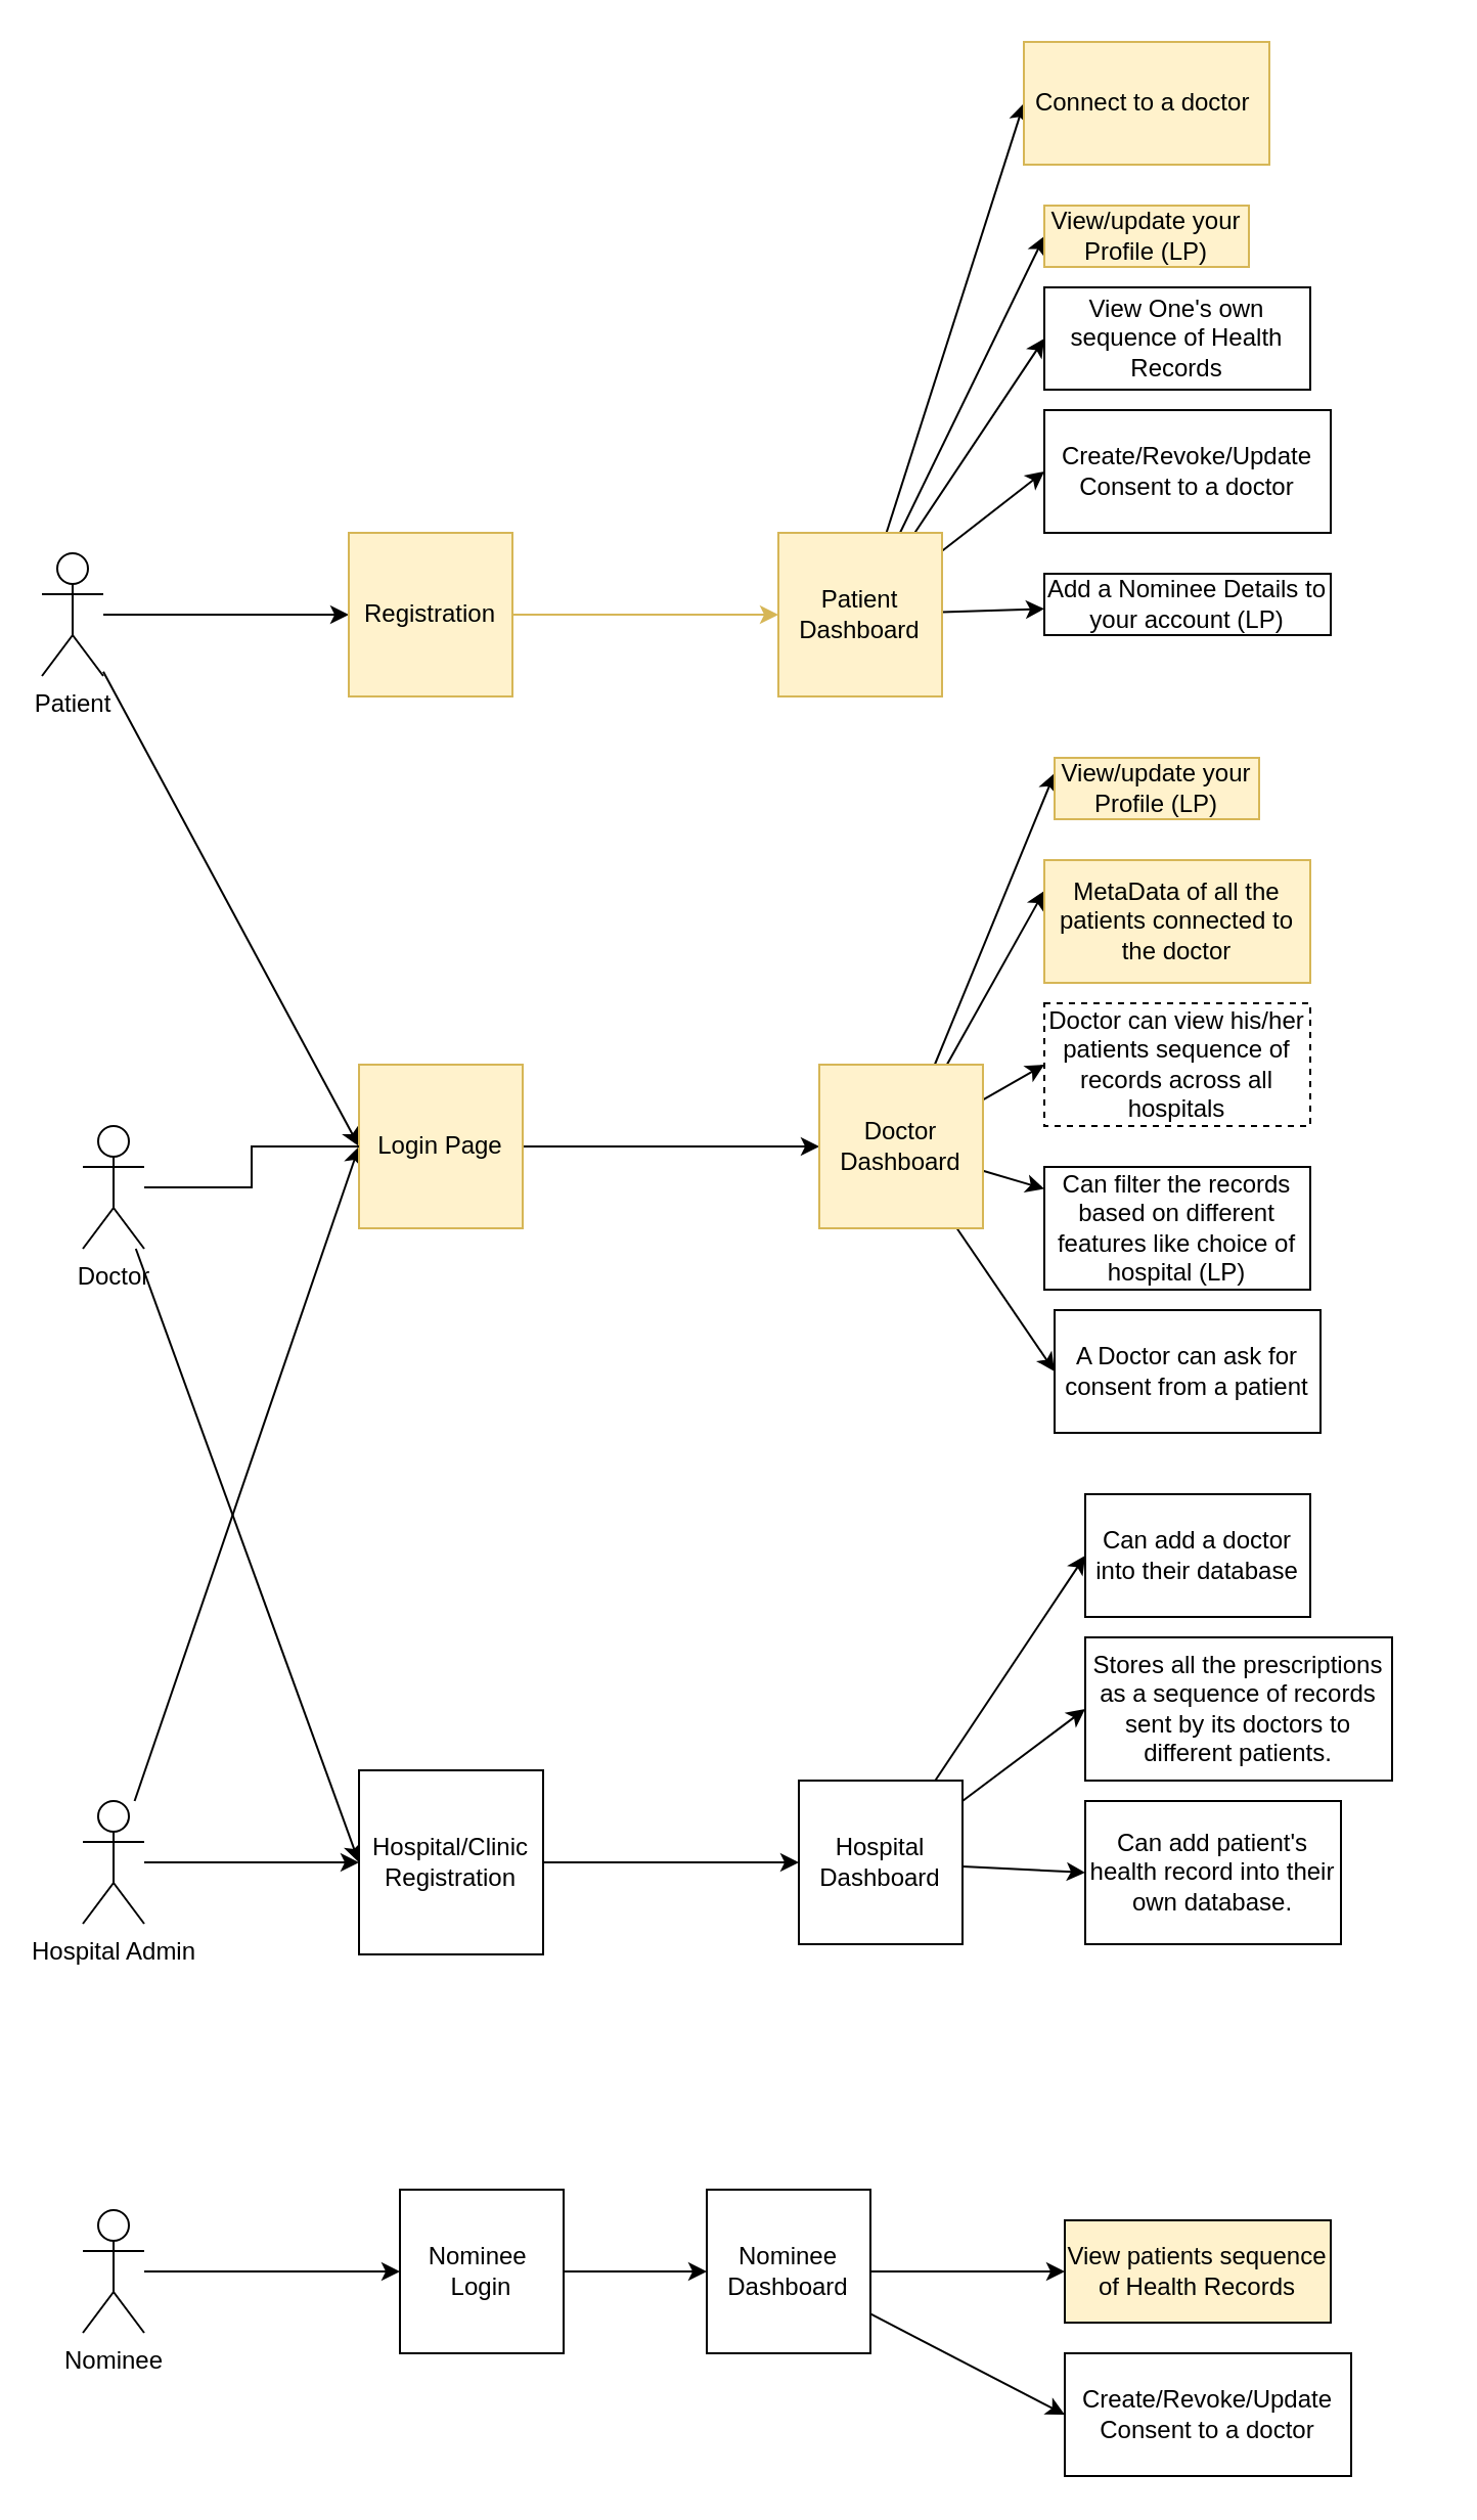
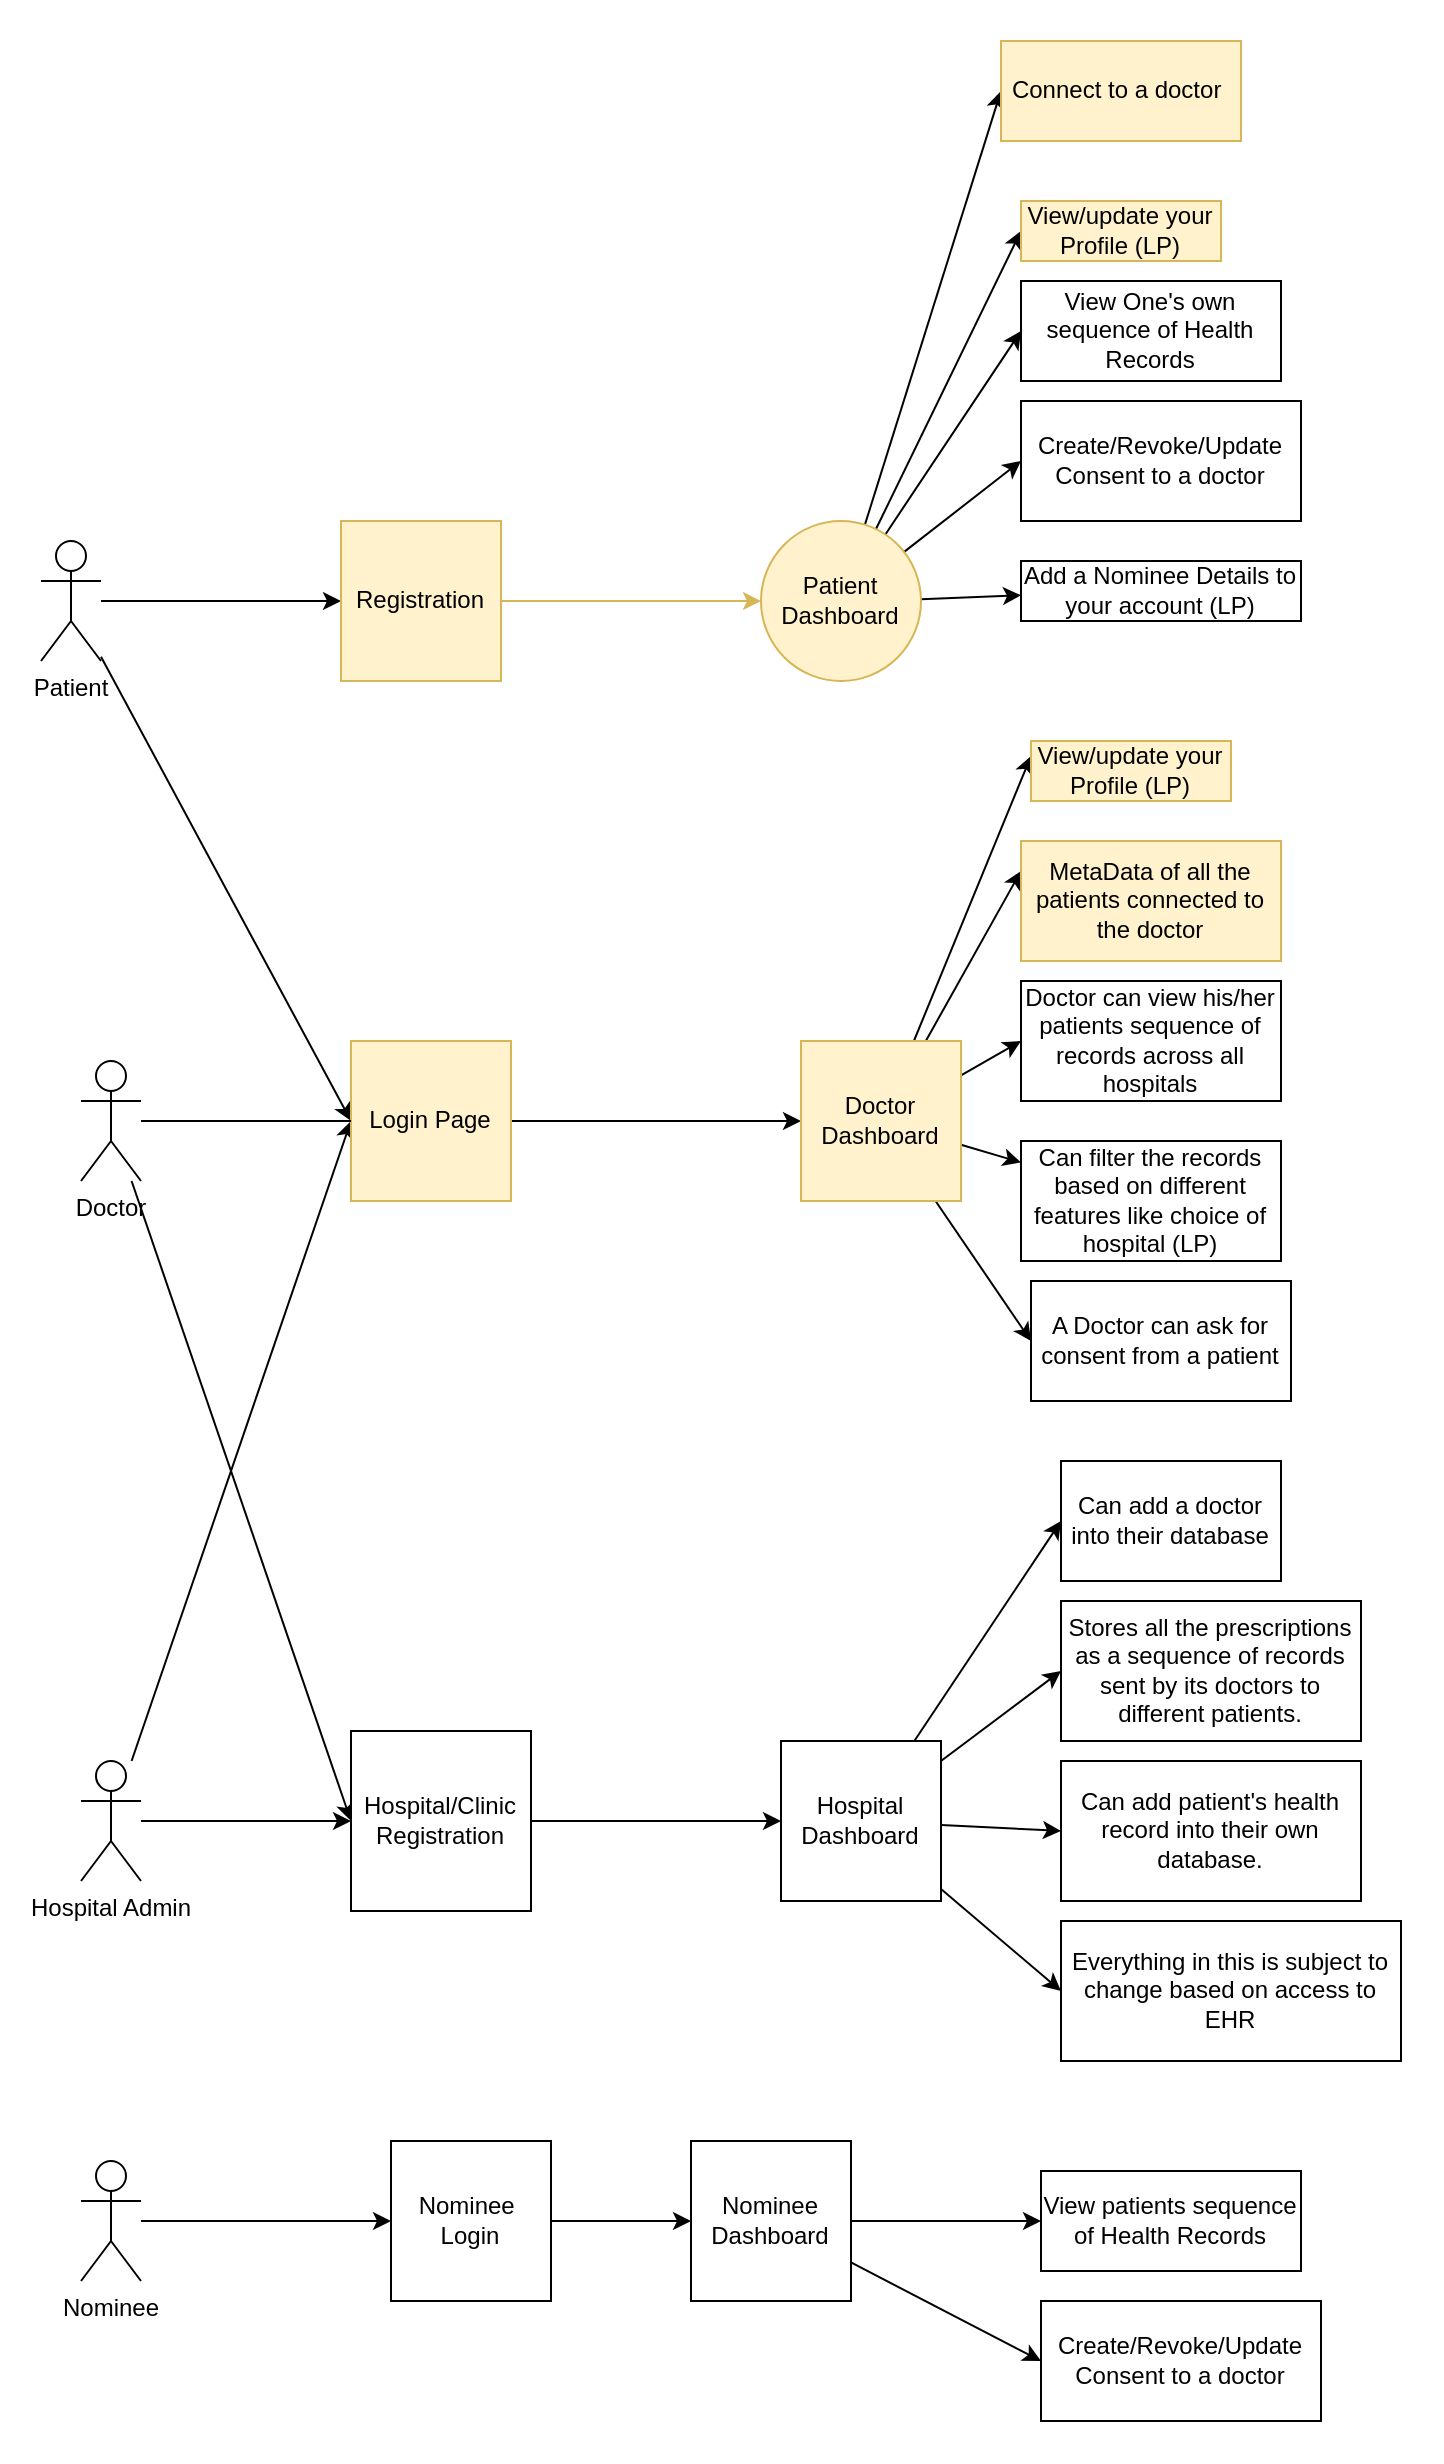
- <mxCell id="57" value="Connect to a doctor&amp;nbsp;" style="rounded=0;whiteSpace=wrap;html=1;fillColor=#fff2cc;strokeColor=#d6b656;" vertex="1" parent="1"><mxGeometry x="500" y="20" width="120" height="60" as="geometry" /></mxCell>
+ <mxCell id="57" value="Connect to a doctor&amp;nbsp;" style="rounded=0;whiteSpace=wrap;html=1;fillColor=#fff2cc;strokeColor=#d6b656;" vertex="1" parent="1"><mxGeometry x="500" y="20" width="120" height="50" as="geometry" /></mxCell>
- <mxCell id="24" value="Patient Dashboard" style="whiteSpace=wrap;html=1;aspect=fixed;fillColor=#fff2cc;strokeColor=#d6b656;" vertex="1" parent="1"><mxGeometry x="380" y="260" width="80" height="80" as="geometry" /></mxCell>
+ <mxCell id="24" value="Patient Dashboard" style="ellipse;whiteSpace=wrap;html=1;aspect=fixed;fillColor=#fff2cc;strokeColor=#d6b656;" vertex="1" parent="1"><mxGeometry x="380" y="260" width="80" height="80" as="geometry" /></mxCell>
- <mxCell id="44" value="Doctor can view his/her patients sequence of records across all hospitals" style="rounded=0;whiteSpace=wrap;html=1;dashed=1;" vertex="1" parent="1"><mxGeometry x="510" y="490" width="130" height="60" as="geometry" /></mxCell>
+ <mxCell id="44" value="Doctor can view his/her patients sequence of records across all hospitals" style="rounded=0;whiteSpace=wrap;html=1;" vertex="1" parent="1"><mxGeometry x="510" y="490" width="130" height="60" as="geometry" /></mxCell>
- <mxCell id="6" value="Doctor" style="shape=umlActor;verticalLabelPosition=bottom;verticalAlign=top;html=1;outlineConnect=0;" vertex="1" parent="1"><mxGeometry x="40" y="550" width="30" height="60" as="geometry" /></mxCell>
+ <mxCell id="6" value="Doctor" style="shape=umlActor;verticalLabelPosition=bottom;verticalAlign=top;html=1;outlineConnect=0;" vertex="1" parent="1"><mxGeometry x="40" y="530" width="30" height="60" as="geometry" /></mxCell>
- <mxCell id="50" value="&lt;span style=&quot;text-align: left&quot;&gt;Can add patient's health record into their own database.&lt;/span&gt;" style="rounded=0;whiteSpace=wrap;html=1;" vertex="1" parent="1"><mxGeometry x="530" y="880" width="125" height="70" as="geometry" /></mxCell>
+ <mxCell id="50" value="&lt;span style=&quot;text-align: left&quot;&gt;Can add patient's health record into their own database.&lt;/span&gt;" style="rounded=0;whiteSpace=wrap;html=1;" vertex="1" parent="1"><mxGeometry x="530" y="880" width="150" height="70" as="geometry" /></mxCell>
+ <mxCell id="34" style="edgeStyle=none;rounded=0;orthogonalLoop=1;jettySize=auto;html=1;entryX=0;entryY=0.5;entryDx=0;entryDy=0;strokeColor=default;" edge="1" parent="1" source="35" target="51"><mxGeometry relative="1" as="geometry" /></mxCell>
+ <mxCell id="51" value="&lt;span style=&quot;text-align: left&quot;&gt;Everything in this is subject to change based on access to EHR&lt;/span&gt;" style="rounded=0;whiteSpace=wrap;html=1;" vertex="1" parent="1"><mxGeometry x="530" y="960" width="170" height="70" as="geometry" /></mxCell>
- <mxCell id="52" value="View patients sequence of Health Records" style="rounded=0;whiteSpace=wrap;html=1;fillColor=#fff2cc;" vertex="1" parent="1"><mxGeometry x="520" y="1085" width="130" height="50" as="geometry" /></mxCell>
+ <mxCell id="52" value="View patients sequence of Health Records" style="rounded=0;whiteSpace=wrap;html=1;" vertex="1" parent="1"><mxGeometry x="520" y="1085" width="130" height="50" as="geometry" /></mxCell>
